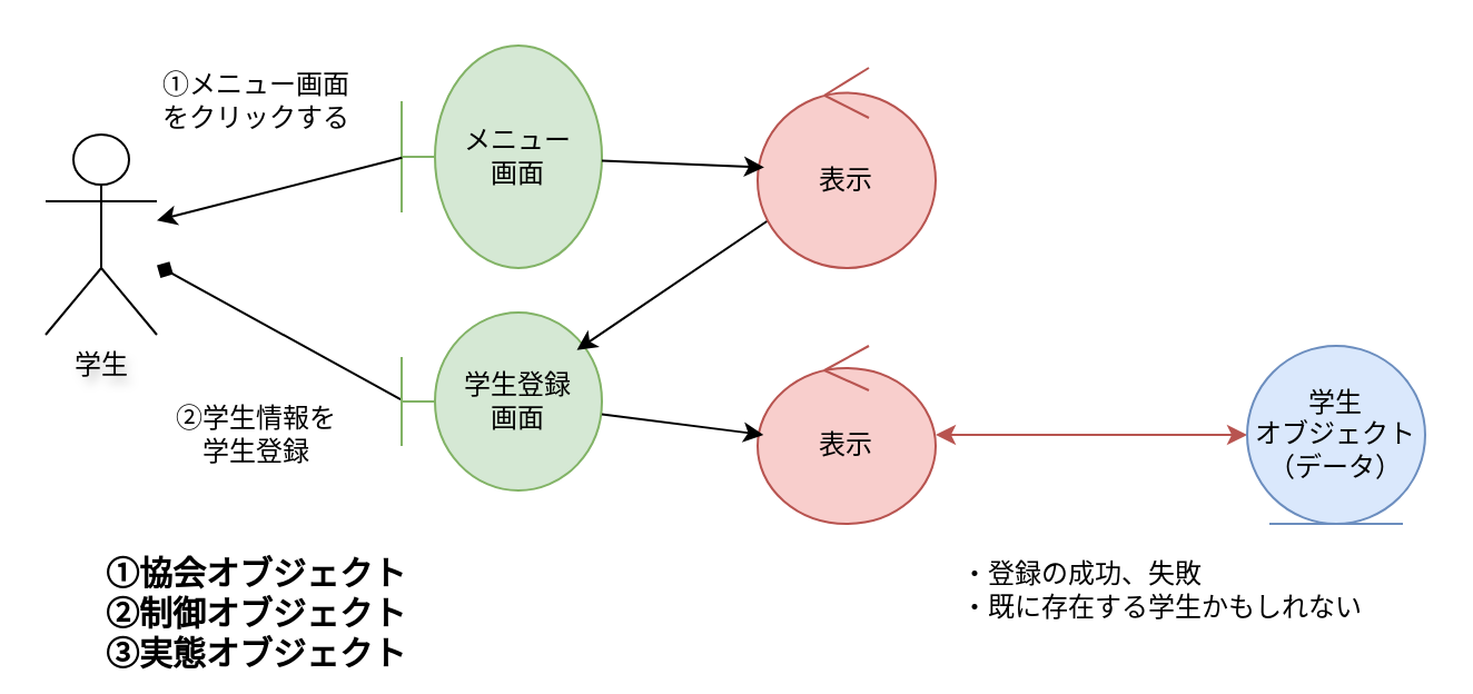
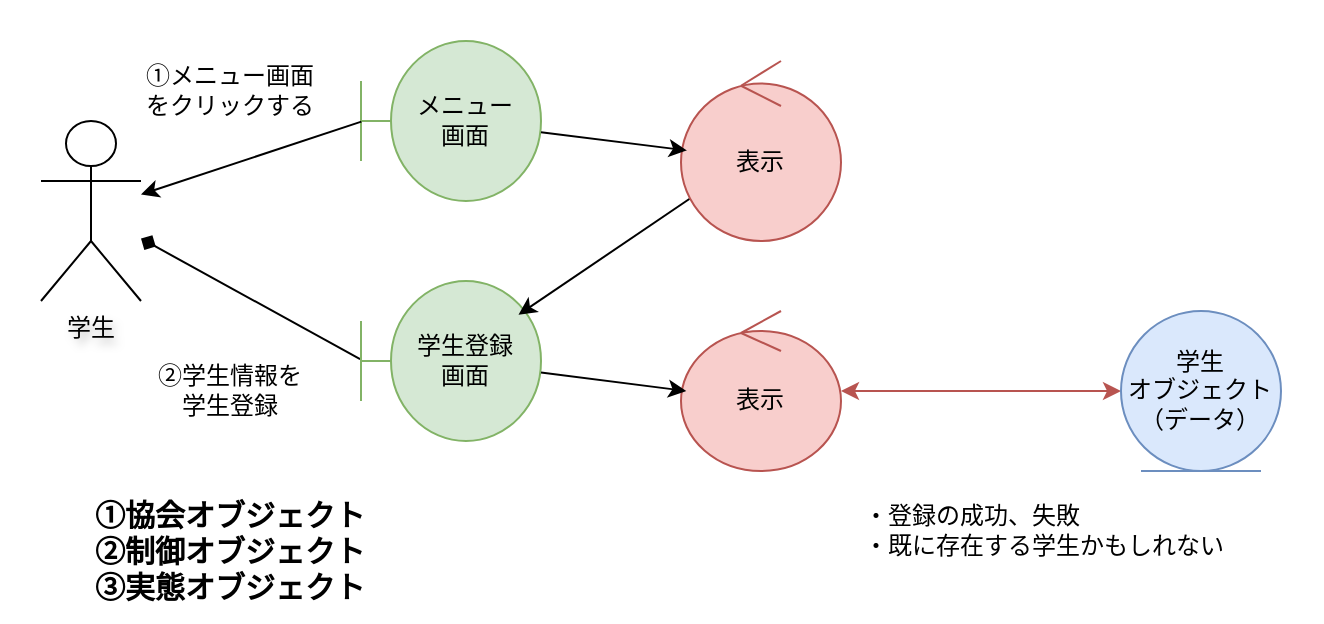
- <mxCell id="4" value="メニュー&lt;div&gt;画面&lt;/div&gt;" style="shape=umlBoundary;whiteSpace=wrap;html=1;fillColor=#d5e8d4;strokeColor=#82b366;" vertex="1" parent="1"><mxGeometry x="180" y="20" width="90" height="100" as="geometry" /></mxCell>
+ <mxCell id="4" value="メニュー&lt;div&gt;画面&lt;/div&gt;" style="shape=umlBoundary;whiteSpace=wrap;html=1;fillColor=#d5e8d4;strokeColor=#82b366;" vertex="1" parent="1"><mxGeometry x="180" y="20" width="90" height="80" as="geometry" /></mxCell>
